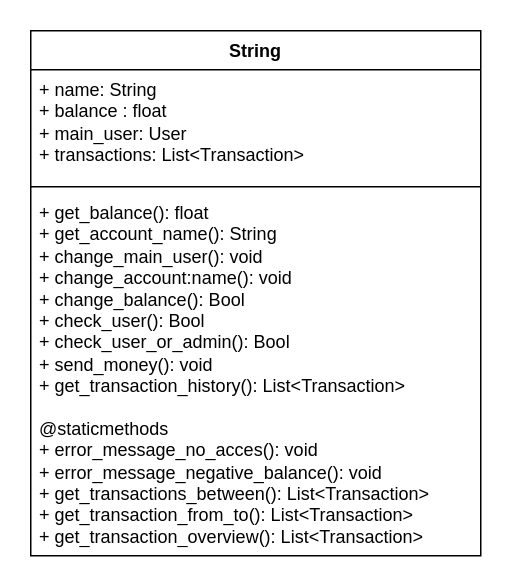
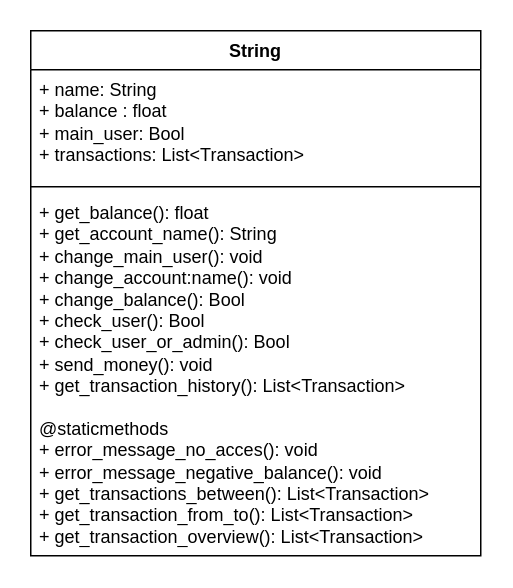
- <mxCell id="3" value="+ name: String&lt;div&gt;+ balance : float&lt;/div&gt;&lt;div&gt;+ main_user: User&lt;/div&gt;&lt;div&gt;+ transactions: List&amp;lt;Transaction&amp;gt;&lt;/div&gt;" style="text;strokeColor=none;fillColor=none;align=left;verticalAlign=top;spacingLeft=4;spacingRight=4;overflow=hidden;rotatable=0;points=[[0,0.5],[1,0.5]];portConstraint=eastwest;whiteSpace=wrap;html=1;" vertex="1" parent="2"><mxGeometry y="26" width="300" height="74" as="geometry" /></mxCell>
+ <mxCell id="3" value="+ name: String&lt;div&gt;+ balance : float&lt;/div&gt;&lt;div&gt;+ main_user: Bool&lt;/div&gt;&lt;div&gt;+ transactions: List&amp;lt;Transaction&amp;gt;&lt;/div&gt;" style="text;strokeColor=none;fillColor=none;align=left;verticalAlign=top;spacingLeft=4;spacingRight=4;overflow=hidden;rotatable=0;points=[[0,0.5],[1,0.5]];portConstraint=eastwest;whiteSpace=wrap;html=1;" vertex="1" parent="2"><mxGeometry y="26" width="300" height="74" as="geometry" /></mxCell>
